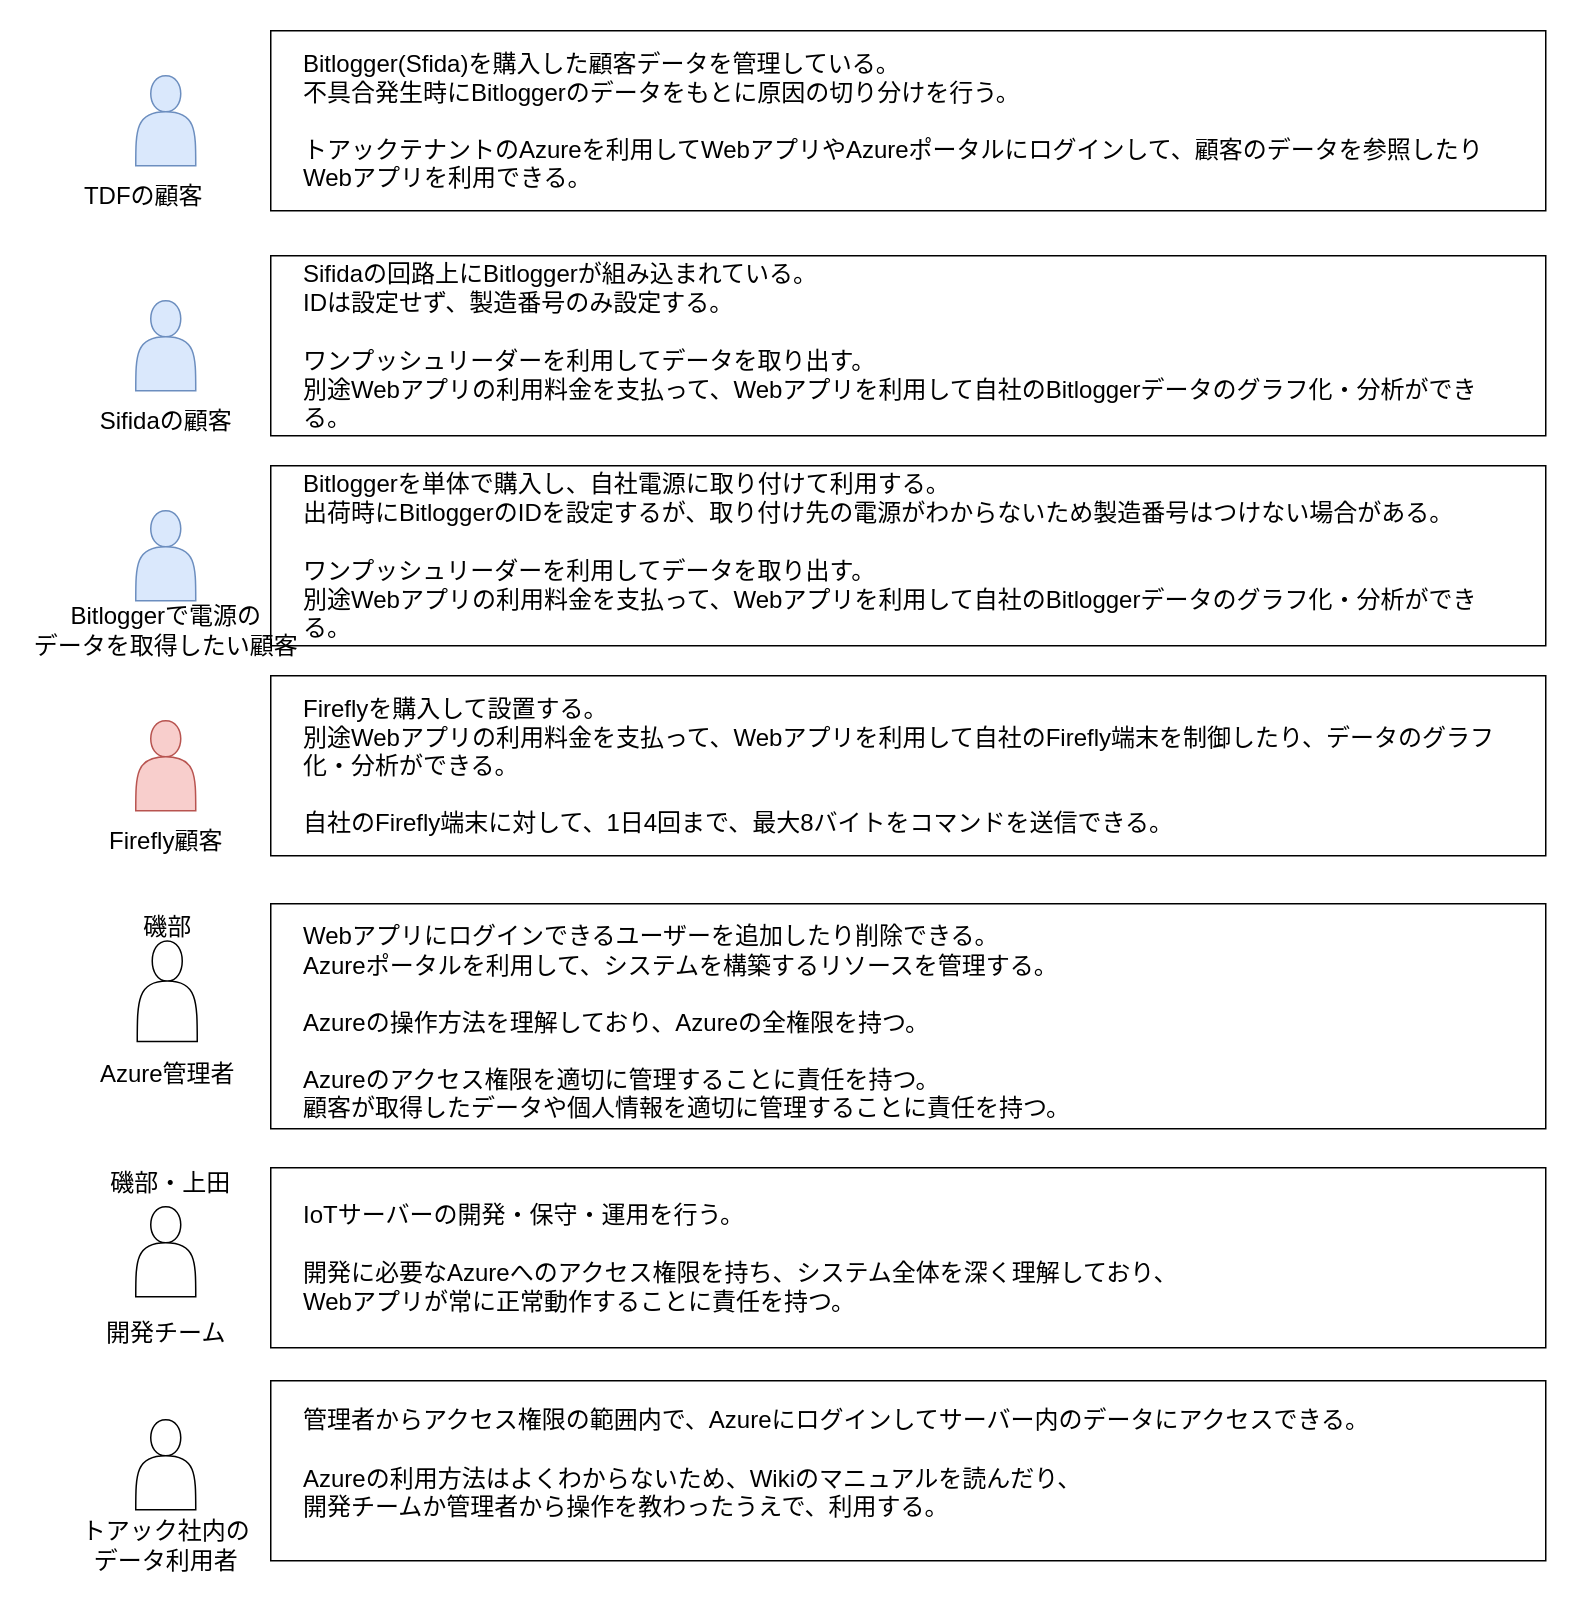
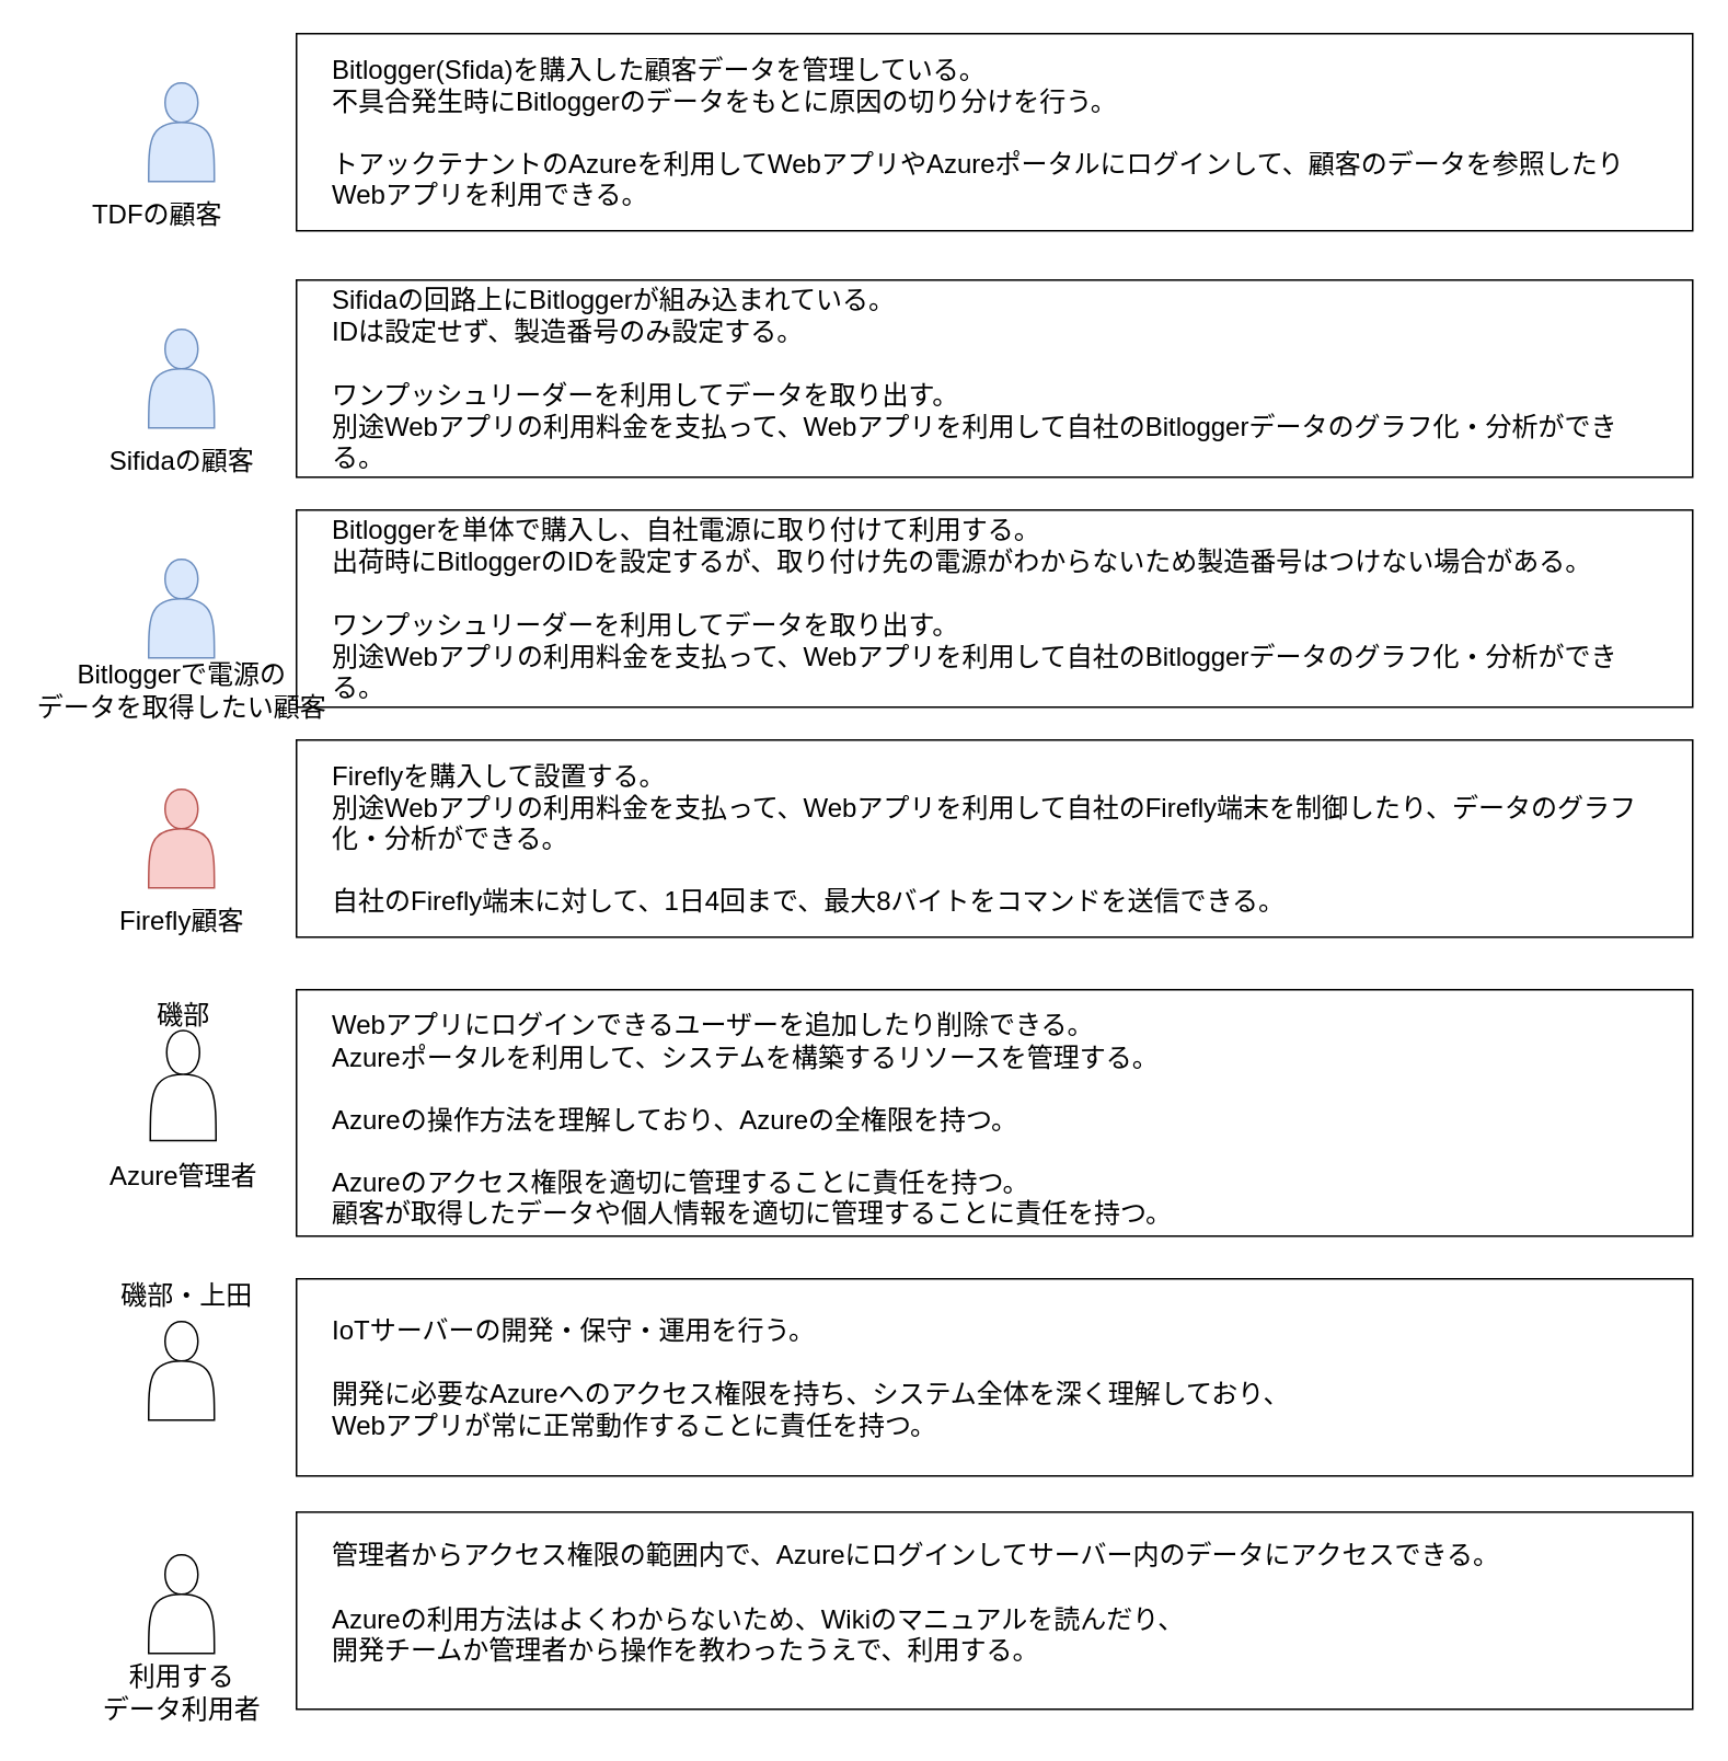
- <mxCell id="20" value="開発チーム" style="text;html=1;align=center;verticalAlign=middle;resizable=0;points=[];autosize=1;fontSize=16;" parent="15" vertex="1"><mxGeometry x="5" y="100" width="90" height="20" as="geometry" /></mxCell>
- <mxCell id="33" value="トアック社内の&lt;br&gt;データ利用者" style="text;html=1;align=center;verticalAlign=middle;resizable=0;points=[];autosize=1;fontSize=16;" parent="28" vertex="1"><mxGeometry x="-10" y="90" width="120" height="40" as="geometry" /></mxCell>
+ <mxCell id="33" value="利用する&lt;br&gt;データ利用者" style="text;html=1;align=center;verticalAlign=middle;resizable=0;points=[];autosize=1;fontSize=16;" parent="28" vertex="1"><mxGeometry x="-10" y="90" width="120" height="40" as="geometry" /></mxCell>
